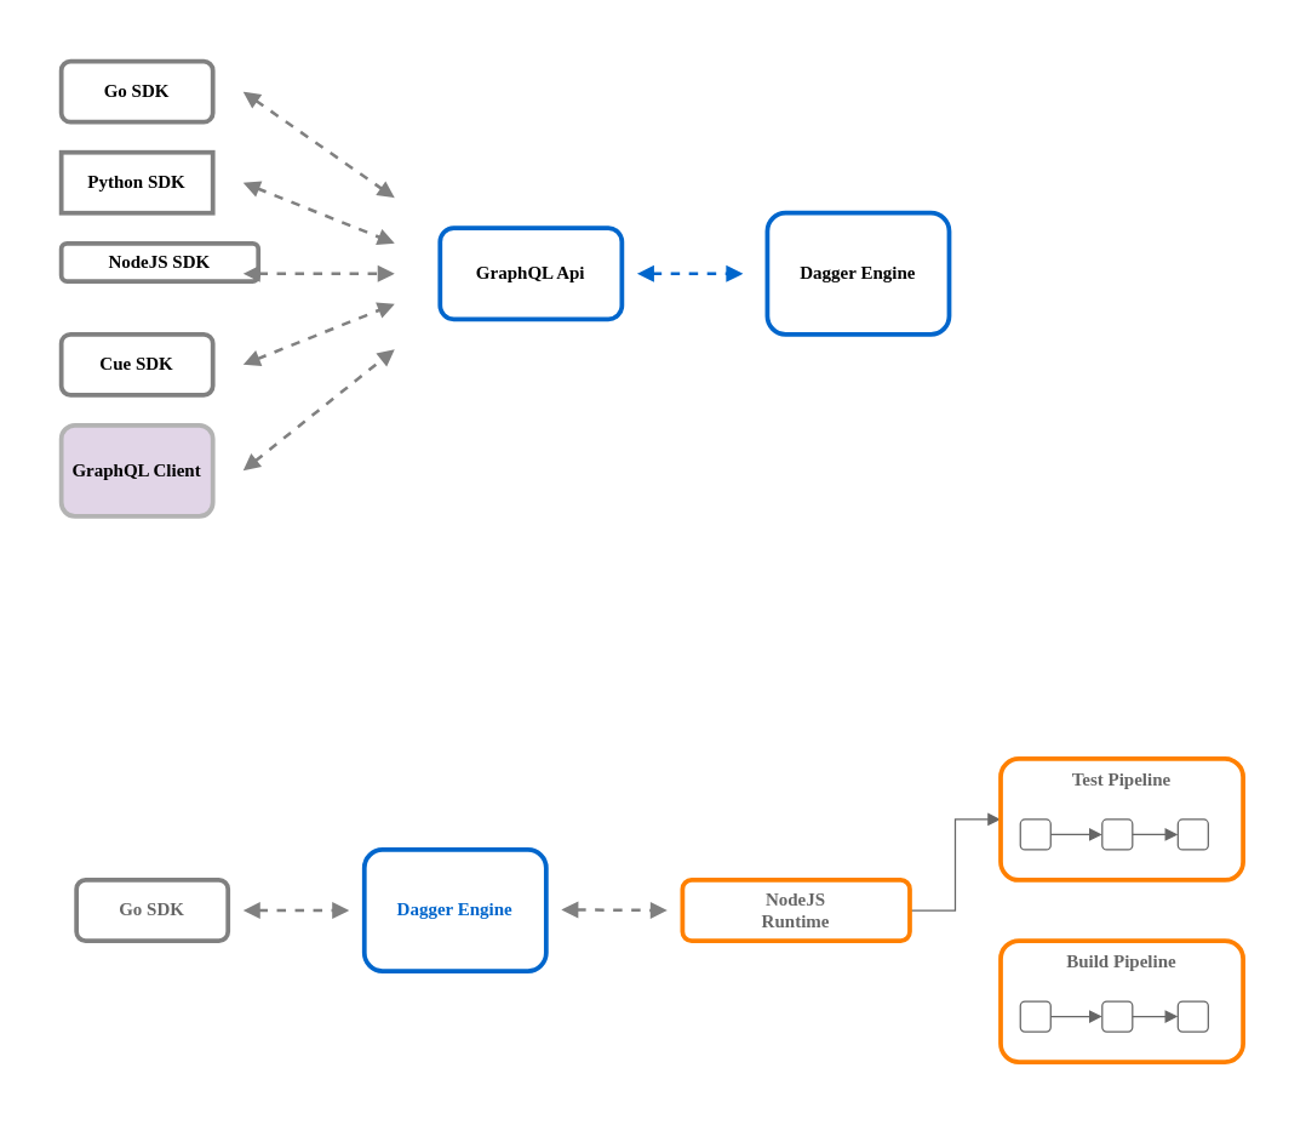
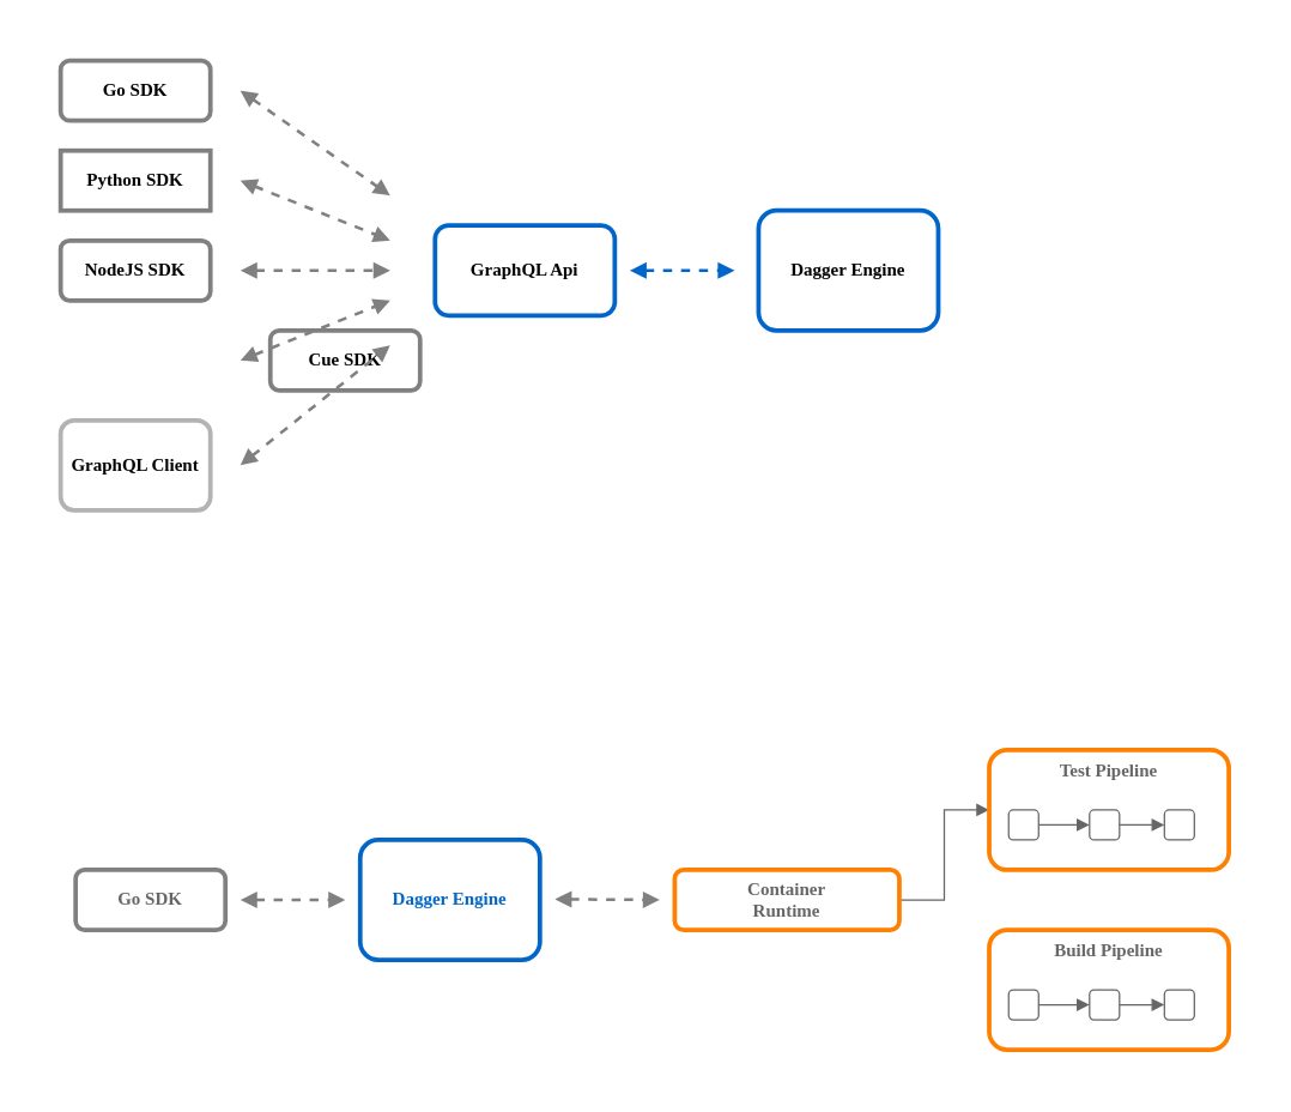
- <mxCell id="8" value="&lt;b&gt;&lt;font face=&quot;Verdana&quot;&gt;NodeJS SDK&lt;/font&gt;&lt;/b&gt;" style="rounded=1;whiteSpace=wrap;html=1;strokeWidth=3;strokeColor=#808080;" vertex="1" parent="1"><mxGeometry x="40" y="160" width="130" height="25" as="geometry" /></mxCell>
+ <mxCell id="8" value="&lt;b&gt;&lt;font face=&quot;Verdana&quot;&gt;NodeJS SDK&lt;/font&gt;&lt;/b&gt;" style="rounded=1;whiteSpace=wrap;html=1;strokeWidth=3;strokeColor=#808080;" vertex="1" parent="1"><mxGeometry x="40" y="160" width="100" height="40" as="geometry" /></mxCell>
- <mxCell id="9" value="&lt;b&gt;&lt;font face=&quot;Verdana&quot;&gt;Cue SDK&lt;/font&gt;&lt;/b&gt;" style="rounded=1;whiteSpace=wrap;html=1;strokeWidth=3;strokeColor=#808080;" vertex="1" parent="1"><mxGeometry x="40" y="220" width="100" height="40" as="geometry" /></mxCell>
+ <mxCell id="9" value="&lt;b&gt;&lt;font face=&quot;Verdana&quot;&gt;Cue SDK&lt;/font&gt;&lt;/b&gt;" style="rounded=1;whiteSpace=wrap;html=1;strokeWidth=3;strokeColor=#808080;" vertex="1" parent="1"><mxGeometry x="180" y="220" width="100" height="40" as="geometry" /></mxCell>
- <mxCell id="10" value="&lt;b&gt;&lt;font face=&quot;Verdana&quot;&gt;GraphQL Client&lt;/font&gt;&lt;/b&gt;" style="rounded=1;whiteSpace=wrap;html=1;strokeWidth=3;strokeColor=#B3B3B3;fillColor=#e1d5e7;" vertex="1" parent="1"><mxGeometry x="40" y="280" width="100" height="60" as="geometry" /></mxCell>
+ <mxCell id="10" value="&lt;b&gt;&lt;font face=&quot;Verdana&quot;&gt;GraphQL Client&lt;/font&gt;&lt;/b&gt;" style="rounded=1;whiteSpace=wrap;html=1;strokeWidth=3;strokeColor=#B3B3B3;" vertex="1" parent="1"><mxGeometry x="40" y="280" width="100" height="60" as="geometry" /></mxCell>
- <mxCell id="21" value="&lt;font face=&quot;Verdana&quot;&gt;&lt;b&gt;&lt;font color=&quot;#666666&quot;&gt;NodeJS&lt;br&gt;Runtime&lt;/font&gt;&lt;br&gt;&lt;/b&gt;&lt;/font&gt;" style="rounded=1;whiteSpace=wrap;html=1;strokeWidth=3;strokeColor=#FF8000;" vertex="1" parent="1"><mxGeometry x="450" y="580" width="150" height="40" as="geometry" /></mxCell>
+ <mxCell id="21" value="&lt;font face=&quot;Verdana&quot;&gt;&lt;b&gt;&lt;font color=&quot;#666666&quot;&gt;Container&lt;br&gt;Runtime&lt;/font&gt;&lt;br&gt;&lt;/b&gt;&lt;/font&gt;" style="rounded=1;whiteSpace=wrap;html=1;strokeWidth=3;strokeColor=#FF8000;" vertex="1" parent="1"><mxGeometry x="450" y="580" width="150" height="40" as="geometry" /></mxCell>
